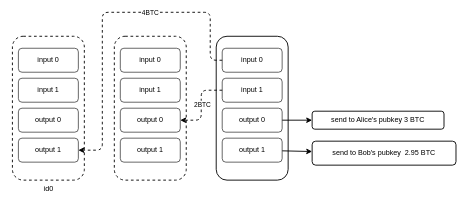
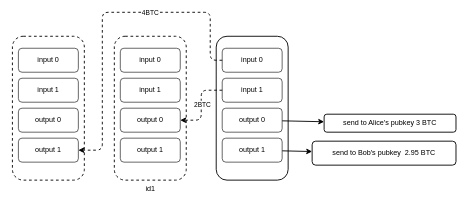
- <mxCell id="23" value="send to Alice's pubkey 3 BTC" style="whiteSpace=wrap;html=1;rounded=1;strokeWidth=1.5;" parent="1" vertex="1"><mxGeometry x="520" y="185" width="220" height="30" as="geometry" /></mxCell>
+ <mxCell id="23" value="send to Alice's pubkey 3 BTC" style="whiteSpace=wrap;html=1;rounded=1;strokeWidth=1.5;" parent="1" vertex="1"><mxGeometry x="540" y="190" width="220" height="30" as="geometry" /></mxCell>
- <mxCell id="26" value="id0" style="text;html=1;align=center;verticalAlign=middle;resizable=0;points=[];autosize=1;strokeColor=none;fillColor=none;" parent="1" vertex="1"><mxGeometry x="60" y="300" width="40" height="30" as="geometry" /></mxCell>
+ <mxCell id="25" value="id1" style="text;html=1;align=center;verticalAlign=middle;resizable=0;points=[];autosize=1;strokeColor=none;fillColor=none;" parent="1" vertex="1"><mxGeometry x="230" y="300" width="40" height="30" as="geometry" /></mxCell>
